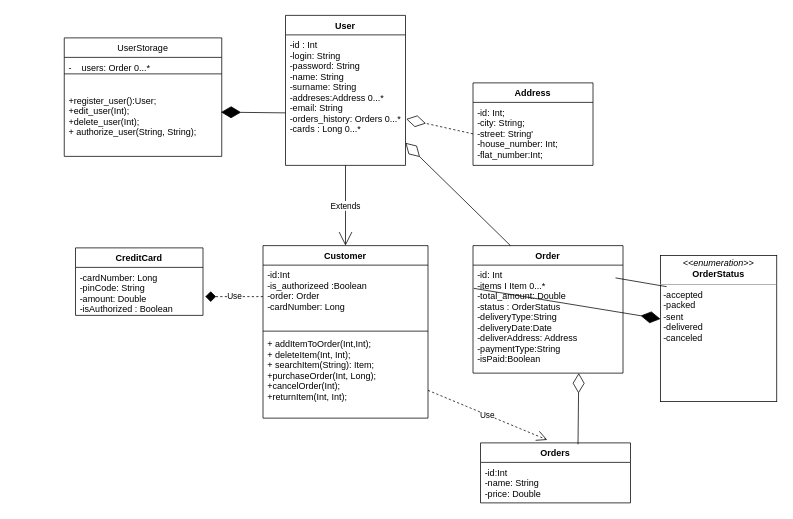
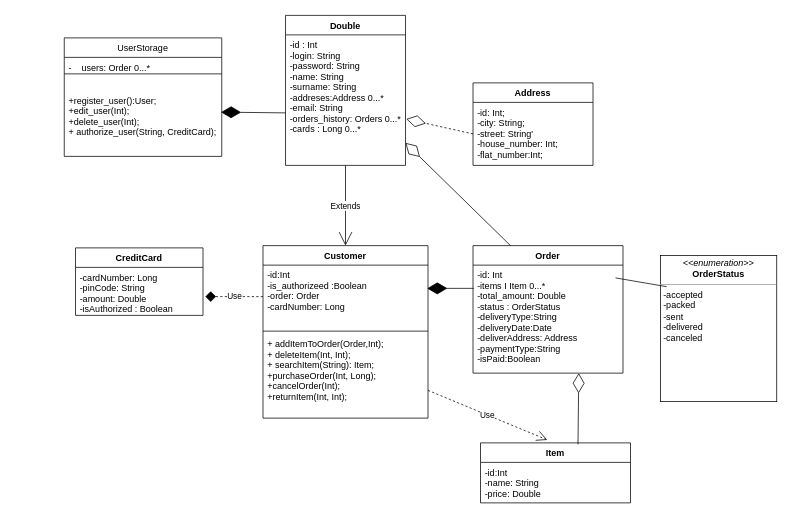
- <mxCell id="2" value="User" style="swimlane;fontStyle=1;align=center;verticalAlign=top;childLayout=stackLayout;horizontal=1;startSize=26;horizontalStack=0;resizeParent=1;resizeParentMax=0;resizeLast=0;collapsible=1;marginBottom=0;" parent="1" vertex="1"><mxGeometry x="380" y="20" width="160" height="200" as="geometry" /></mxCell>
+ <mxCell id="2" value="Double" style="swimlane;fontStyle=1;align=center;verticalAlign=top;childLayout=stackLayout;horizontal=1;startSize=26;horizontalStack=0;resizeParent=1;resizeParentMax=0;resizeLast=0;collapsible=1;marginBottom=0;" parent="1" vertex="1"><mxGeometry x="380" y="20" width="160" height="200" as="geometry" /></mxCell>
- <mxCell id="25" value="+register_user():User;&#10;+edit_user(Int);&#10;+delete_user(Int);&#10;+ authorize_user(String, String);" style="text;strokeColor=none;fillColor=none;align=left;verticalAlign=top;spacingLeft=4;spacingRight=4;overflow=hidden;rotatable=0;points=[[0,0.5],[1,0.5]];portConstraint=eastwest;" parent="23" vertex="1"><mxGeometry y="70" width="210" height="88" as="geometry" /></mxCell>
+ <mxCell id="25" value="+register_user():User;&#10;+edit_user(Int);&#10;+delete_user(Int);&#10;+ authorize_user(String, CreditCard);" style="text;strokeColor=none;fillColor=none;align=left;verticalAlign=top;spacingLeft=4;spacingRight=4;overflow=hidden;rotatable=0;points=[[0,0.5],[1,0.5]];portConstraint=eastwest;" parent="23" vertex="1"><mxGeometry y="70" width="210" height="88" as="geometry" /></mxCell>
- <mxCell id="17" value="" style="endArrow=diamondThin;endFill=1;endSize=24;html=1;rounded=0;exitX=0.005;exitY=0.215;exitDx=0;exitDy=0;exitPerimeter=0;" edge="1" parent="1" source="11" target="12"><mxGeometry width="160" relative="1" as="geometry"><mxPoint x="640" y="370" as="sourcePoint" /><mxPoint x="520" y="450" as="targetPoint" /></mxGeometry></mxCell>
+ <mxCell id="17" value="" style="endArrow=diamondThin;endFill=1;endSize=24;html=1;rounded=0;entryX=0.995;entryY=0.369;entryDx=0;entryDy=0;entryPerimeter=0;exitX=0.005;exitY=0.215;exitDx=0;exitDy=0;exitPerimeter=0;" edge="1" parent="1" source="11" target="5"><mxGeometry width="160" relative="1" as="geometry"><mxPoint x="640" y="370" as="sourcePoint" /><mxPoint x="520" y="450" as="targetPoint" /></mxGeometry></mxCell>
- <mxCell id="7" value="+ addItemToOrder(Int,Int);&#10;+ deleteItem(Int, Int);&#10;+ searchItem(String): Item;&#10;+purchaseOrder(Int, Long);&#10;+cancelOrder(Int);&#10;+returnItem(Int, Int);&#10;&#10;" style="text;strokeColor=none;fillColor=none;align=left;verticalAlign=top;spacingLeft=4;spacingRight=4;overflow=hidden;rotatable=0;points=[[0,0.5],[1,0.5]];portConstraint=eastwest;" parent="4" vertex="1"><mxGeometry y="118" width="220" height="112" as="geometry" /></mxCell>
+ <mxCell id="7" value="+ addItemToOrder(Order,Int);&#10;+ deleteItem(Int, Int);&#10;+ searchItem(String): Item;&#10;+purchaseOrder(Int, Long);&#10;+cancelOrder(Int);&#10;+returnItem(Int, Int);&#10;&#10;" style="text;strokeColor=none;fillColor=none;align=left;verticalAlign=top;spacingLeft=4;spacingRight=4;overflow=hidden;rotatable=0;points=[[0,0.5],[1,0.5]];portConstraint=eastwest;" parent="4" vertex="1"><mxGeometry y="118" width="220" height="112" as="geometry" /></mxCell>
- <mxCell id="13" value="Orders" style="swimlane;fontStyle=1;align=center;verticalAlign=top;childLayout=stackLayout;horizontal=1;startSize=26;horizontalStack=0;resizeParent=1;resizeParentMax=0;resizeLast=0;collapsible=1;marginBottom=0;" parent="1" vertex="1"><mxGeometry x="640" y="590" width="200" height="80" as="geometry" /></mxCell>
+ <mxCell id="13" value="Item" style="swimlane;fontStyle=1;align=center;verticalAlign=top;childLayout=stackLayout;horizontal=1;startSize=26;horizontalStack=0;resizeParent=1;resizeParentMax=0;resizeLast=0;collapsible=1;marginBottom=0;" parent="1" vertex="1"><mxGeometry x="640" y="590" width="200" height="80" as="geometry" /></mxCell>
